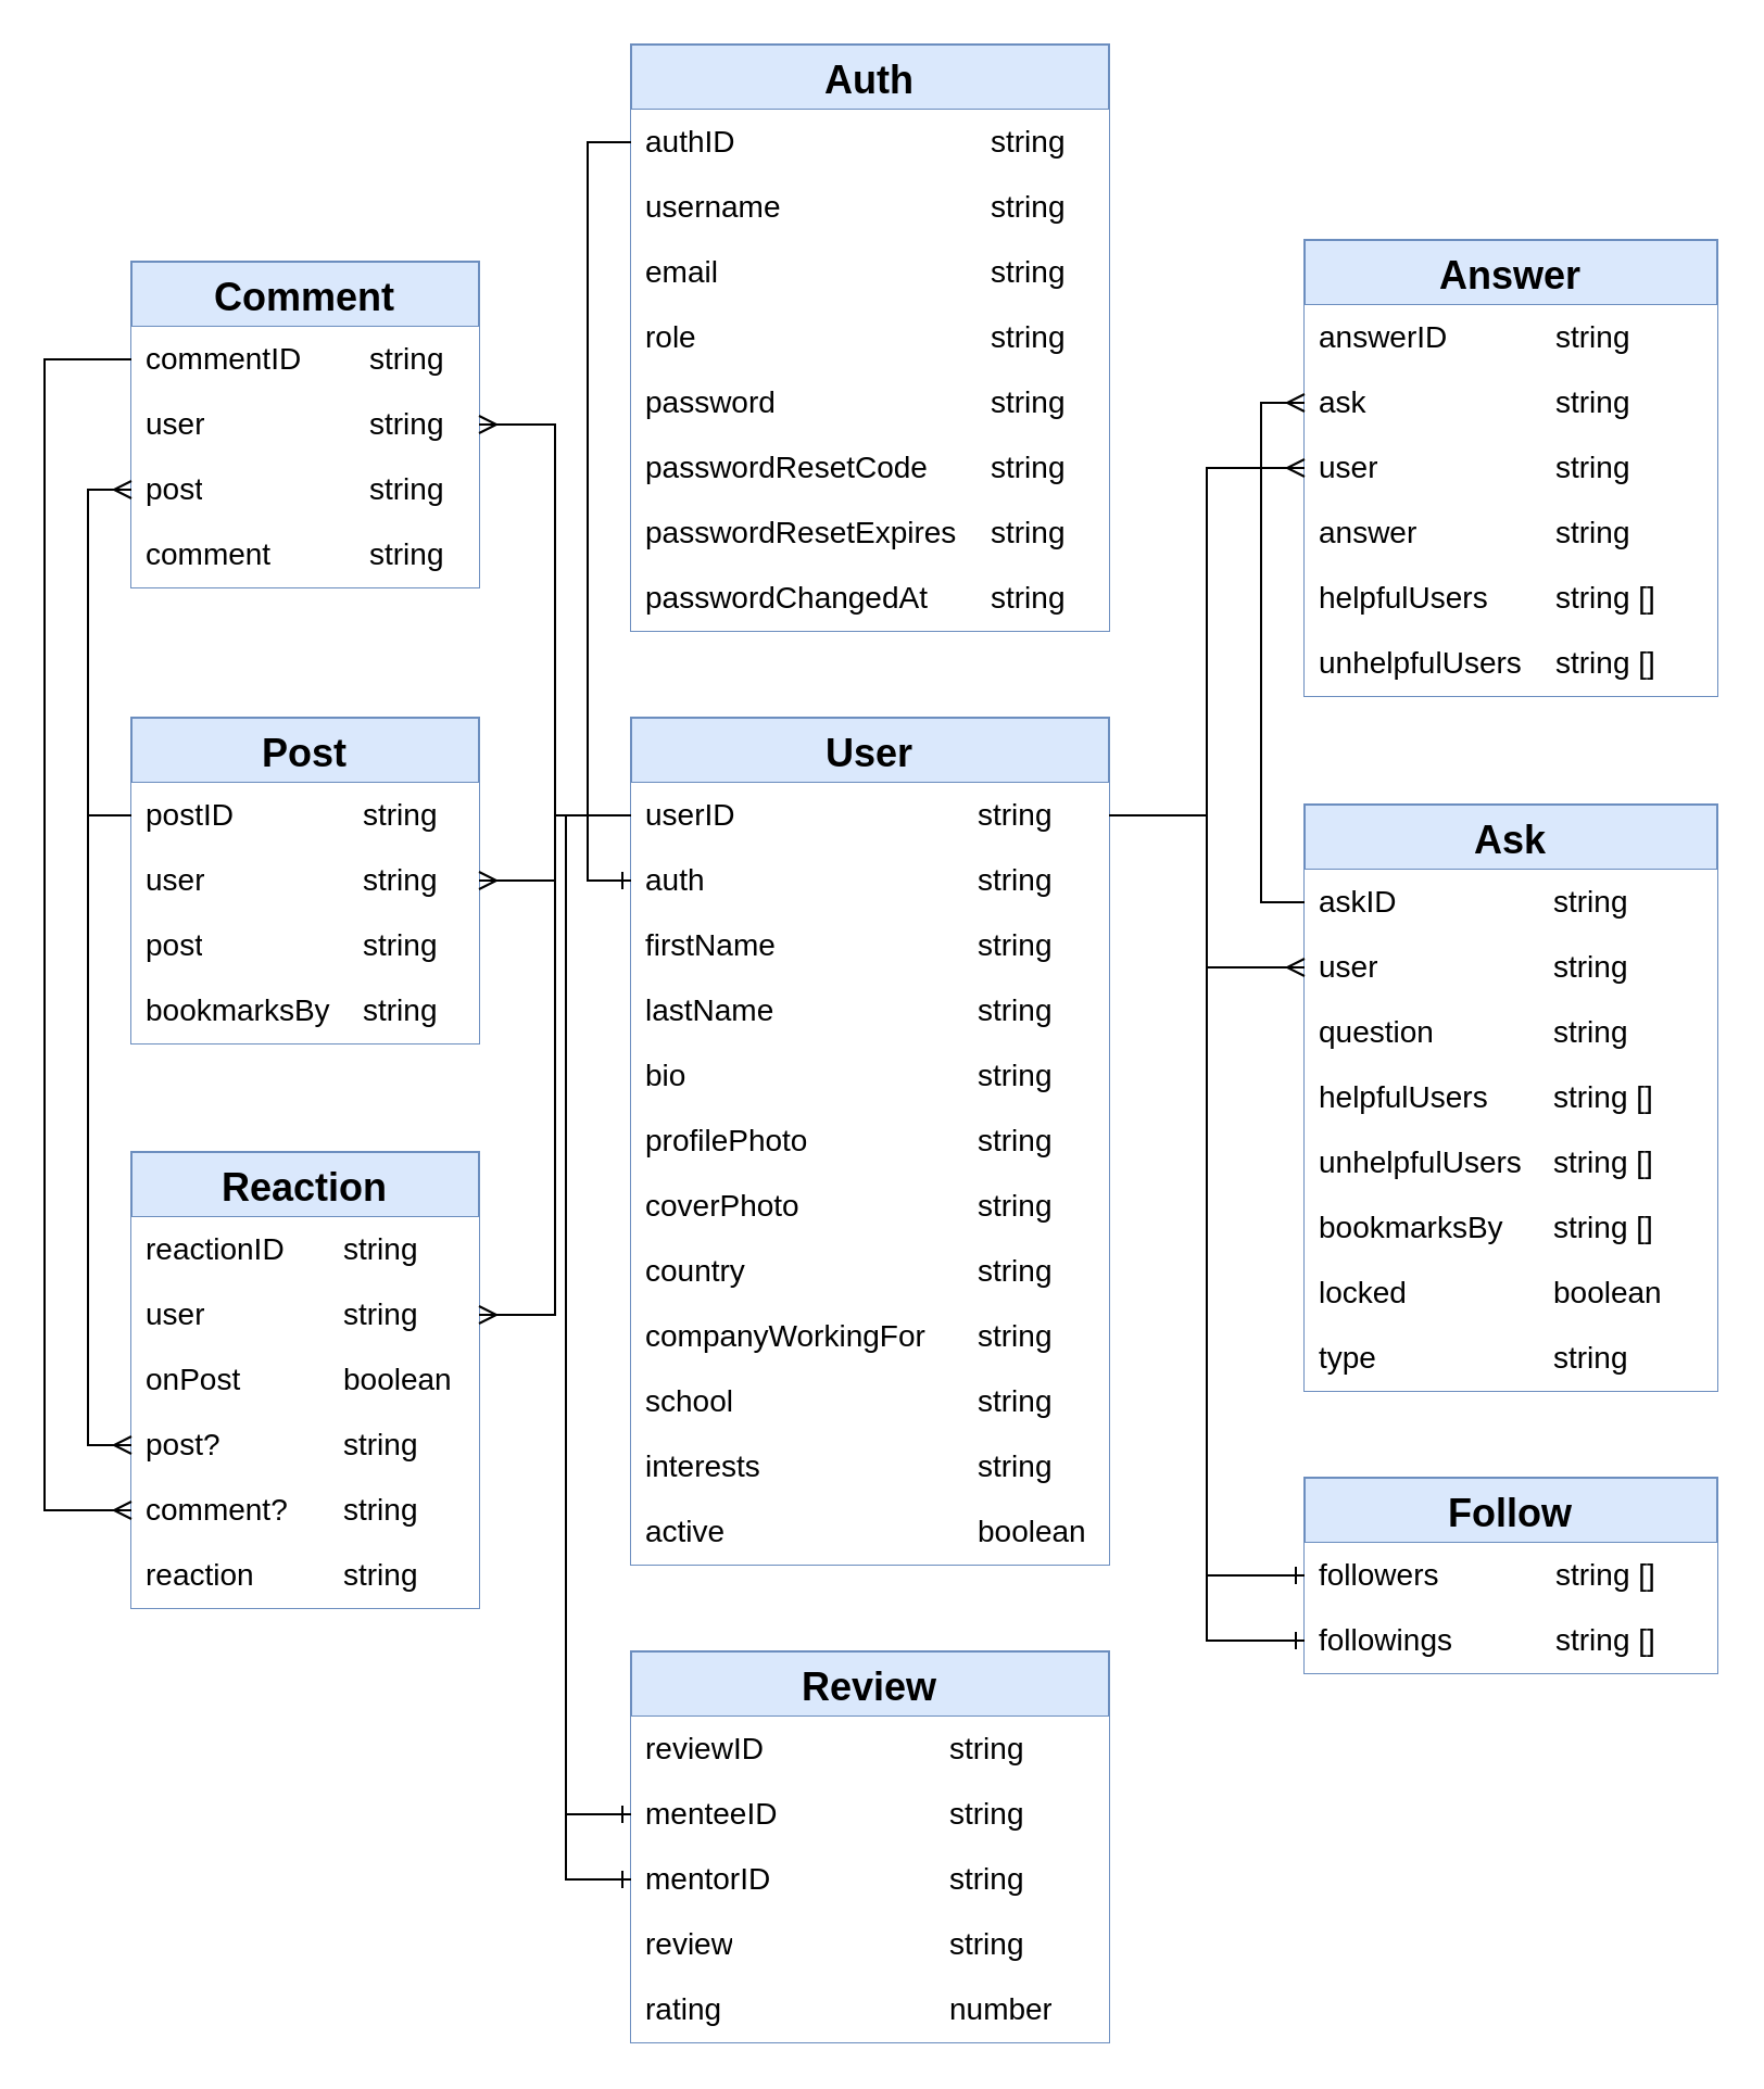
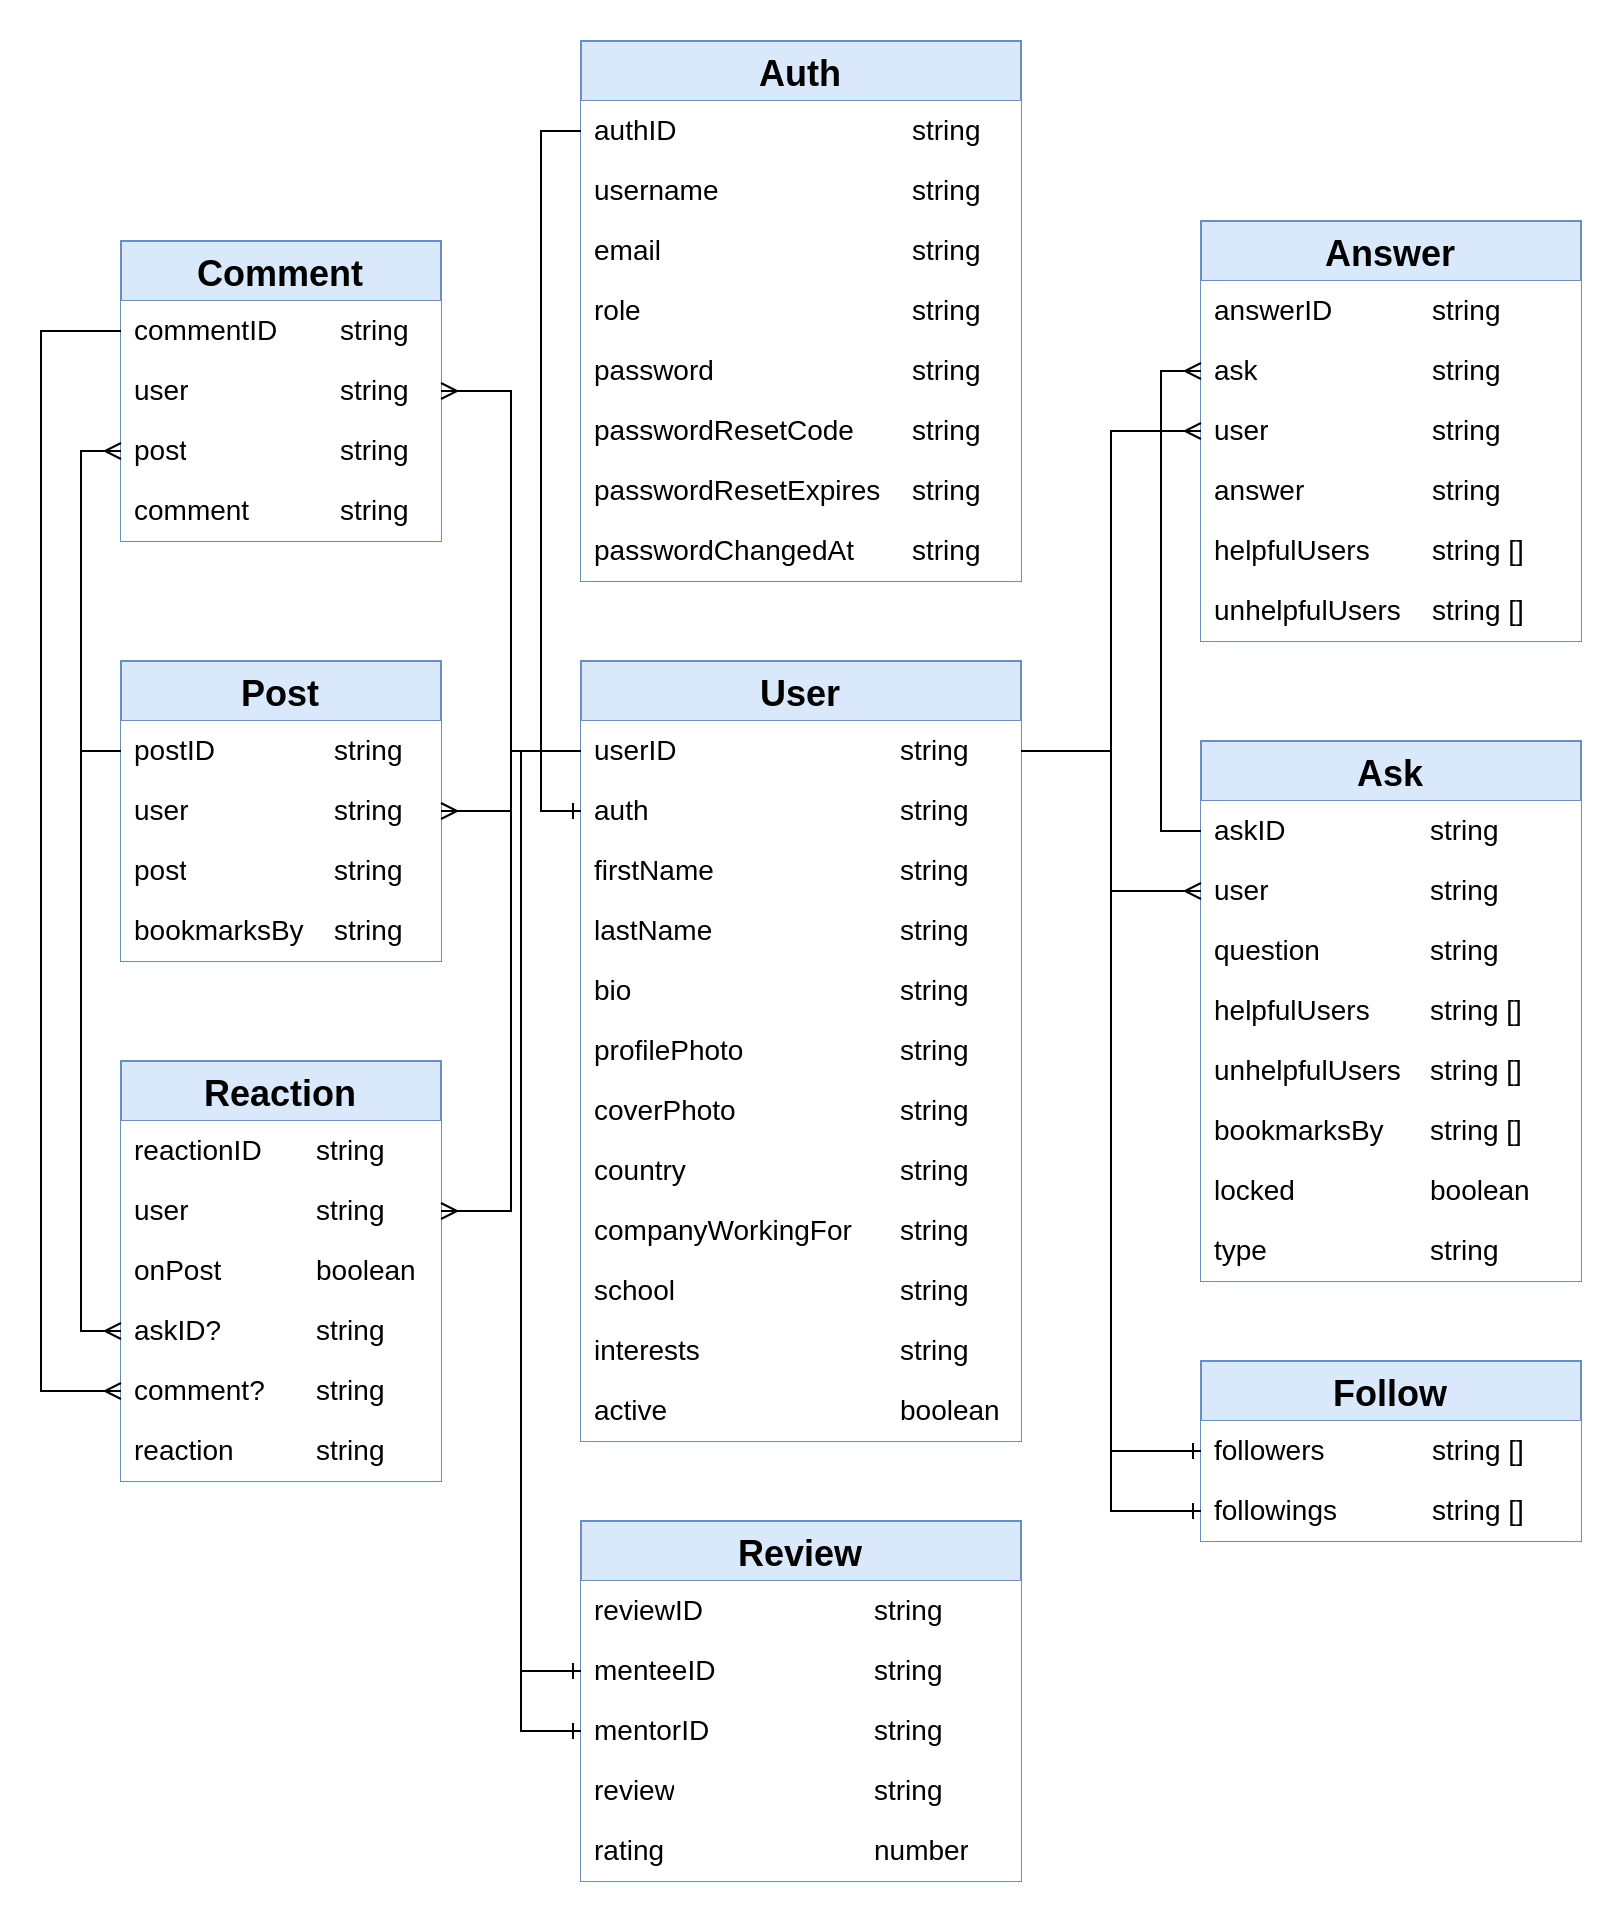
- <mxCell id="168" value="post?" style="shape=partialRectangle;html=1;whiteSpace=wrap;connectable=0;strokeColor=inherit;overflow=hidden;fillColor=default;top=0;left=0;bottom=0;right=0;pointerEvents=1;align=left;fontSize=14;spacingLeft=5;" vertex="1" parent="167"><mxGeometry width="91" height="30" as="geometry"><mxRectangle width="91" height="30" as="alternateBounds" /></mxGeometry></mxCell>
+ <mxCell id="168" value="askID?" style="shape=partialRectangle;html=1;whiteSpace=wrap;connectable=0;strokeColor=inherit;overflow=hidden;fillColor=default;top=0;left=0;bottom=0;right=0;pointerEvents=1;align=left;fontSize=14;spacingLeft=5;" vertex="1" parent="167"><mxGeometry width="91" height="30" as="geometry"><mxRectangle width="91" height="30" as="alternateBounds" /></mxGeometry></mxCell>
